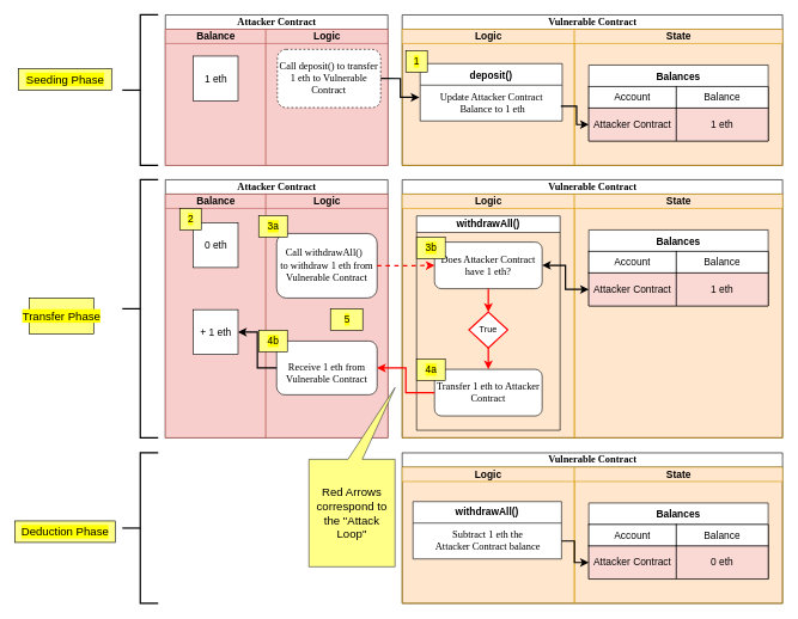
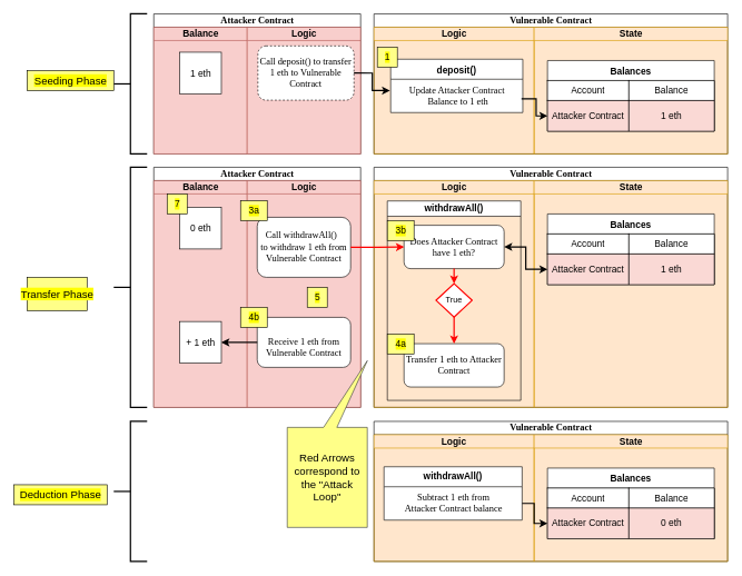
- <mxCell id="38" value="&lt;font style=&quot;font-size: 16px;&quot;&gt;Seeding Phase&lt;/font&gt;" style="text;html=1;resizable=0;autosize=1;align=center;verticalAlign=middle;points=[];fillColor=#ffff88;strokeColor=default;rounded=0;labelBackgroundColor=#FFFF00;labelBorderColor=none;fontSize=14;spacing=0;labelPadding=0;perimeterSpacing=2;" parent="1" vertex="1"><mxGeometry x="25" y="95" width="130" height="30" as="geometry" /></mxCell>
+ <mxCell id="38" value="&lt;font style=&quot;font-size: 16px;&quot;&gt;Seeding Phase&lt;/font&gt;" style="text;html=1;resizable=0;autosize=1;align=center;verticalAlign=middle;points=[];fillColor=#ffff88;strokeColor=default;rounded=0;labelBackgroundColor=#FFFF00;labelBorderColor=none;fontSize=14;spacing=0;labelPadding=0;perimeterSpacing=2;" parent="1" vertex="1"><mxGeometry x="40" y="105" width="130" height="30" as="geometry" /></mxCell>
- <mxCell id="47" value="2" style="text;html=1;resizable=0;autosize=1;align=center;verticalAlign=middle;points=[];fillColor=#ffff88;strokeColor=default;rounded=0;labelBackgroundColor=#FFFF00;labelBorderColor=none;fontSize=14;spacing=2;labelPadding=0;perimeterSpacing=2;" parent="44" vertex="1"><mxGeometry x="20" y="20" width="30" height="30" as="geometry" /></mxCell>
+ <mxCell id="47" value="7" style="text;html=1;resizable=0;autosize=1;align=center;verticalAlign=middle;points=[];fillColor=#ffff88;strokeColor=default;rounded=0;labelBackgroundColor=#FFFF00;labelBorderColor=none;fontSize=14;spacing=2;labelPadding=0;perimeterSpacing=2;" parent="44" vertex="1"><mxGeometry x="20" y="20" width="30" height="30" as="geometry" /></mxCell>
- <mxCell id="59" value="" style="edgeStyle=orthogonalEdgeStyle;rounded=0;orthogonalLoop=1;jettySize=auto;html=1;fontSize=14;strokeWidth=2;exitX=1;exitY=0.5;exitDx=0;exitDy=0;entryX=0;entryY=0.5;entryDx=0;entryDy=0;strokeColor=#ff0000;dashed=1;" parent="1" source="49" target="18" edge="1"><mxGeometry relative="1" as="geometry"><mxPoint x="446" y="476" as="sourcePoint" /><mxPoint x="590" y="336" as="targetPoint" /></mxGeometry></mxCell>
+ <mxCell id="59" value="" style="edgeStyle=orthogonalEdgeStyle;rounded=0;orthogonalLoop=1;jettySize=auto;html=1;fontSize=14;strokeWidth=2;exitX=1;exitY=0.5;exitDx=0;exitDy=0;entryX=0;entryY=0.5;entryDx=0;entryDy=0;strokeColor=#ff0000;" parent="1" source="49" target="18" edge="1"><mxGeometry relative="1" as="geometry"><mxPoint x="446" y="476" as="sourcePoint" /><mxPoint x="590" y="336" as="targetPoint" /></mxGeometry></mxCell>
- <mxCell id="52" value="5" style="text;html=1;resizable=0;autosize=1;align=center;verticalAlign=middle;points=[];fillColor=#ffff88;strokeColor=default;rounded=0;labelBackgroundColor=#FFFF00;labelBorderColor=none;fontSize=14;spacing=2;labelPadding=0;perimeterSpacing=2;" parent="48" vertex="1"><mxGeometry x="90" y="160" width="45" height="30" as="geometry" /></mxCell>
+ <mxCell id="52" value="5" style="text;html=1;resizable=0;autosize=1;align=center;verticalAlign=middle;points=[];fillColor=#ffff88;strokeColor=default;rounded=0;labelBackgroundColor=#FFFF00;labelBorderColor=none;fontSize=14;spacing=2;labelPadding=0;perimeterSpacing=2;" parent="48" vertex="1"><mxGeometry x="90" y="160" width="30" height="30" as="geometry" /></mxCell>
- <mxCell id="21" value="True" style="strokeWidth=2;html=1;shape=mxgraph.flowchart.decision;whiteSpace=wrap;strokeColor=#ff0000;" parent="17" vertex="1"><mxGeometry x="73" y="134" width="54" height="50" as="geometry" /></mxCell>
+ <mxCell id="21" value="True" style="strokeWidth=2;html=1;shape=mxgraph.flowchart.decision;whiteSpace=wrap;strokeColor=#ff0000;" parent="17" vertex="1"><mxGeometry x="73" y="124" width="54" height="50" as="geometry" /></mxCell>
- <mxCell id="46" value="+ 1 eth" style="rounded=0;whiteSpace=wrap;html=1;labelBorderColor=none;strokeColor=default;strokeWidth=1;fontSize=14;aspect=fixed;" parent="44" vertex="1"><mxGeometry x="38.75" y="161.25" width="62.5" height="62.5" as="geometry" /></mxCell>
+ <mxCell id="46" value="+ 1 eth" style="rounded=0;whiteSpace=wrap;html=1;labelBorderColor=none;strokeColor=default;strokeWidth=1;fontSize=14;aspect=fixed;" parent="44" vertex="1"><mxGeometry x="38.75" y="211.25" width="62.5" height="62.5" as="geometry" /></mxCell>
- <mxCell id="60" value="" style="edgeStyle=orthogonalEdgeStyle;rounded=0;orthogonalLoop=1;jettySize=auto;html=1;fontSize=14;strokeWidth=2;exitX=0;exitY=0.5;exitDx=0;exitDy=0;entryX=1;entryY=0.5;entryDx=0;entryDy=0;strokeColor=#ff0000;shadow=0;sketch=0;" parent="1" source="19" target="50" edge="1"><mxGeometry relative="1" as="geometry"><mxPoint x="590" y="513.5" as="sourcePoint" /><mxPoint x="675" y="481" as="targetPoint" /></mxGeometry></mxCell>
- <mxCell id="67" value="&lt;div&gt;&lt;font face=&quot;Verdana&quot;&gt;&lt;span style=&quot;font-size: 14px;&quot;&gt;Subtract 1 eth the&lt;/span&gt;&lt;/font&gt;&lt;/div&gt;&lt;div&gt;&lt;font face=&quot;Verdana&quot;&gt;&lt;span style=&quot;font-size: 14px;&quot;&gt;Attacker Contract balance&lt;/span&gt;&lt;/font&gt;&lt;/div&gt;" style="text;html=1;align=center;verticalAlign=middle;resizable=0;points=[];autosize=1;strokeColor=none;fillColor=none;" parent="66" vertex="1"><mxGeometry y="30" width="207" height="50" as="geometry" /></mxCell>
+ <mxCell id="67" value="&lt;div&gt;&lt;font face=&quot;Verdana&quot;&gt;&lt;span style=&quot;font-size: 14px;&quot;&gt;Subtract 1 eth from&lt;/span&gt;&lt;/font&gt;&lt;/div&gt;&lt;div&gt;&lt;font face=&quot;Verdana&quot;&gt;&lt;span style=&quot;font-size: 14px;&quot;&gt;Attacker Contract balance&lt;/span&gt;&lt;/font&gt;&lt;/div&gt;" style="text;html=1;align=center;verticalAlign=middle;resizable=0;points=[];autosize=1;strokeColor=none;fillColor=none;" parent="66" vertex="1"><mxGeometry y="30" width="207" height="50" as="geometry" /></mxCell>
